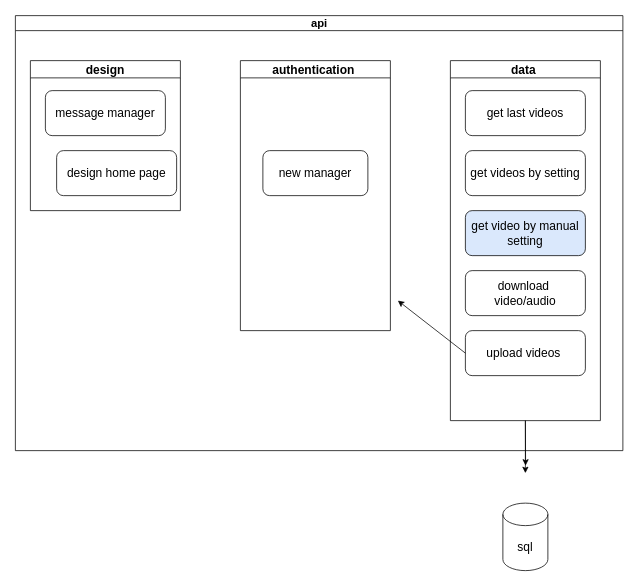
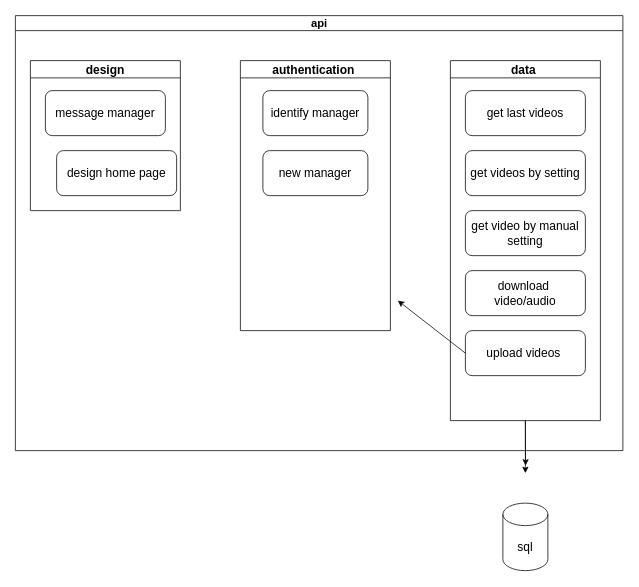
+ <mxCell id="12" value="identify manager" style="rounded=1;whiteSpace=wrap;html=1;fontSize=16;" parent="11" vertex="1"><mxGeometry x="30" y="40" width="140" height="60" as="geometry" /></mxCell>
- <mxCell id="9" value="get video by&amp;nbsp;manual setting" style="rounded=1;whiteSpace=wrap;html=1;fontSize=16;fillColor=#dae8fc;" parent="5" vertex="1"><mxGeometry x="20" y="200" width="160" height="60" as="geometry" /></mxCell>
+ <mxCell id="9" value="get video by&amp;nbsp;manual setting" style="rounded=1;whiteSpace=wrap;html=1;fontSize=16;" parent="5" vertex="1"><mxGeometry x="20" y="200" width="160" height="60" as="geometry" /></mxCell>
